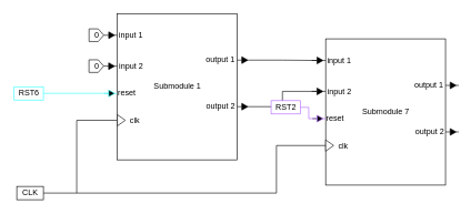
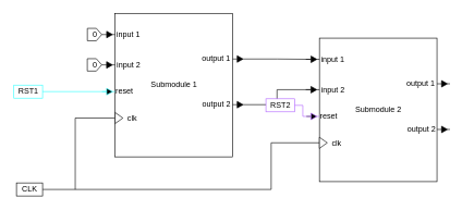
- <mxCell id="6" value="RST6" style="externalPins=0;recursiveResize=0;shadow=0;dashed=0;align=center;html=1;strokeWidth=1;shape=mxgraph.rtl.abstract.entity;container=1;collapsible=0;kind=input;drawPins=0;left=0;right=1;bottom=0;top=0;comic=0;sketch=0;strokeColor=#33FFFF;" parent="1" vertex="1"><mxGeometry x="20" y="130" width="44" height="20" as="geometry" /></mxCell>
+ <mxCell id="6" value="RST1" style="externalPins=0;recursiveResize=0;shadow=0;dashed=0;align=center;html=1;strokeWidth=1;shape=mxgraph.rtl.abstract.entity;container=1;collapsible=0;kind=input;drawPins=0;left=0;right=1;bottom=0;top=0;comic=0;sketch=0;strokeColor=#33FFFF;" parent="1" vertex="1"><mxGeometry x="20" y="130" width="44" height="20" as="geometry" /></mxCell>
- <mxCell id="32" value="Submodule 7" style="externalPins=1;recursiveResize=0;shadow=0;dashed=0;align=center;html=1;strokeWidth=1;shape=mxgraph.rtl.abstract.entity;container=1;collapsible=0;kind=sequential;drawPins=1;left=0;right=0;bottom=0;top=0;type=none;treeFolding=0;comic=0;enumerate=0;moveCells=0;metaEdit=0;backgroundOutline=0;snapToPoint=0;noLabel=0;rightArr=output%201%3Ao,output%202%3Ao;rightRot=180;" parent="31" vertex="1"><mxGeometry x="19.91" width="180" height="220" as="geometry" /></mxCell>
+ <mxCell id="32" value="Submodule 2" style="externalPins=1;recursiveResize=0;shadow=0;dashed=0;align=center;html=1;strokeWidth=1;shape=mxgraph.rtl.abstract.entity;container=1;collapsible=0;kind=sequential;drawPins=1;left=0;right=0;bottom=0;top=0;type=none;treeFolding=0;comic=0;enumerate=0;moveCells=0;metaEdit=0;backgroundOutline=0;snapToPoint=0;noLabel=0;rightArr=output%201%3Ao,output%202%3Ao;rightRot=180;" parent="31" vertex="1"><mxGeometry x="19.91" width="180" height="220" as="geometry" /></mxCell>
